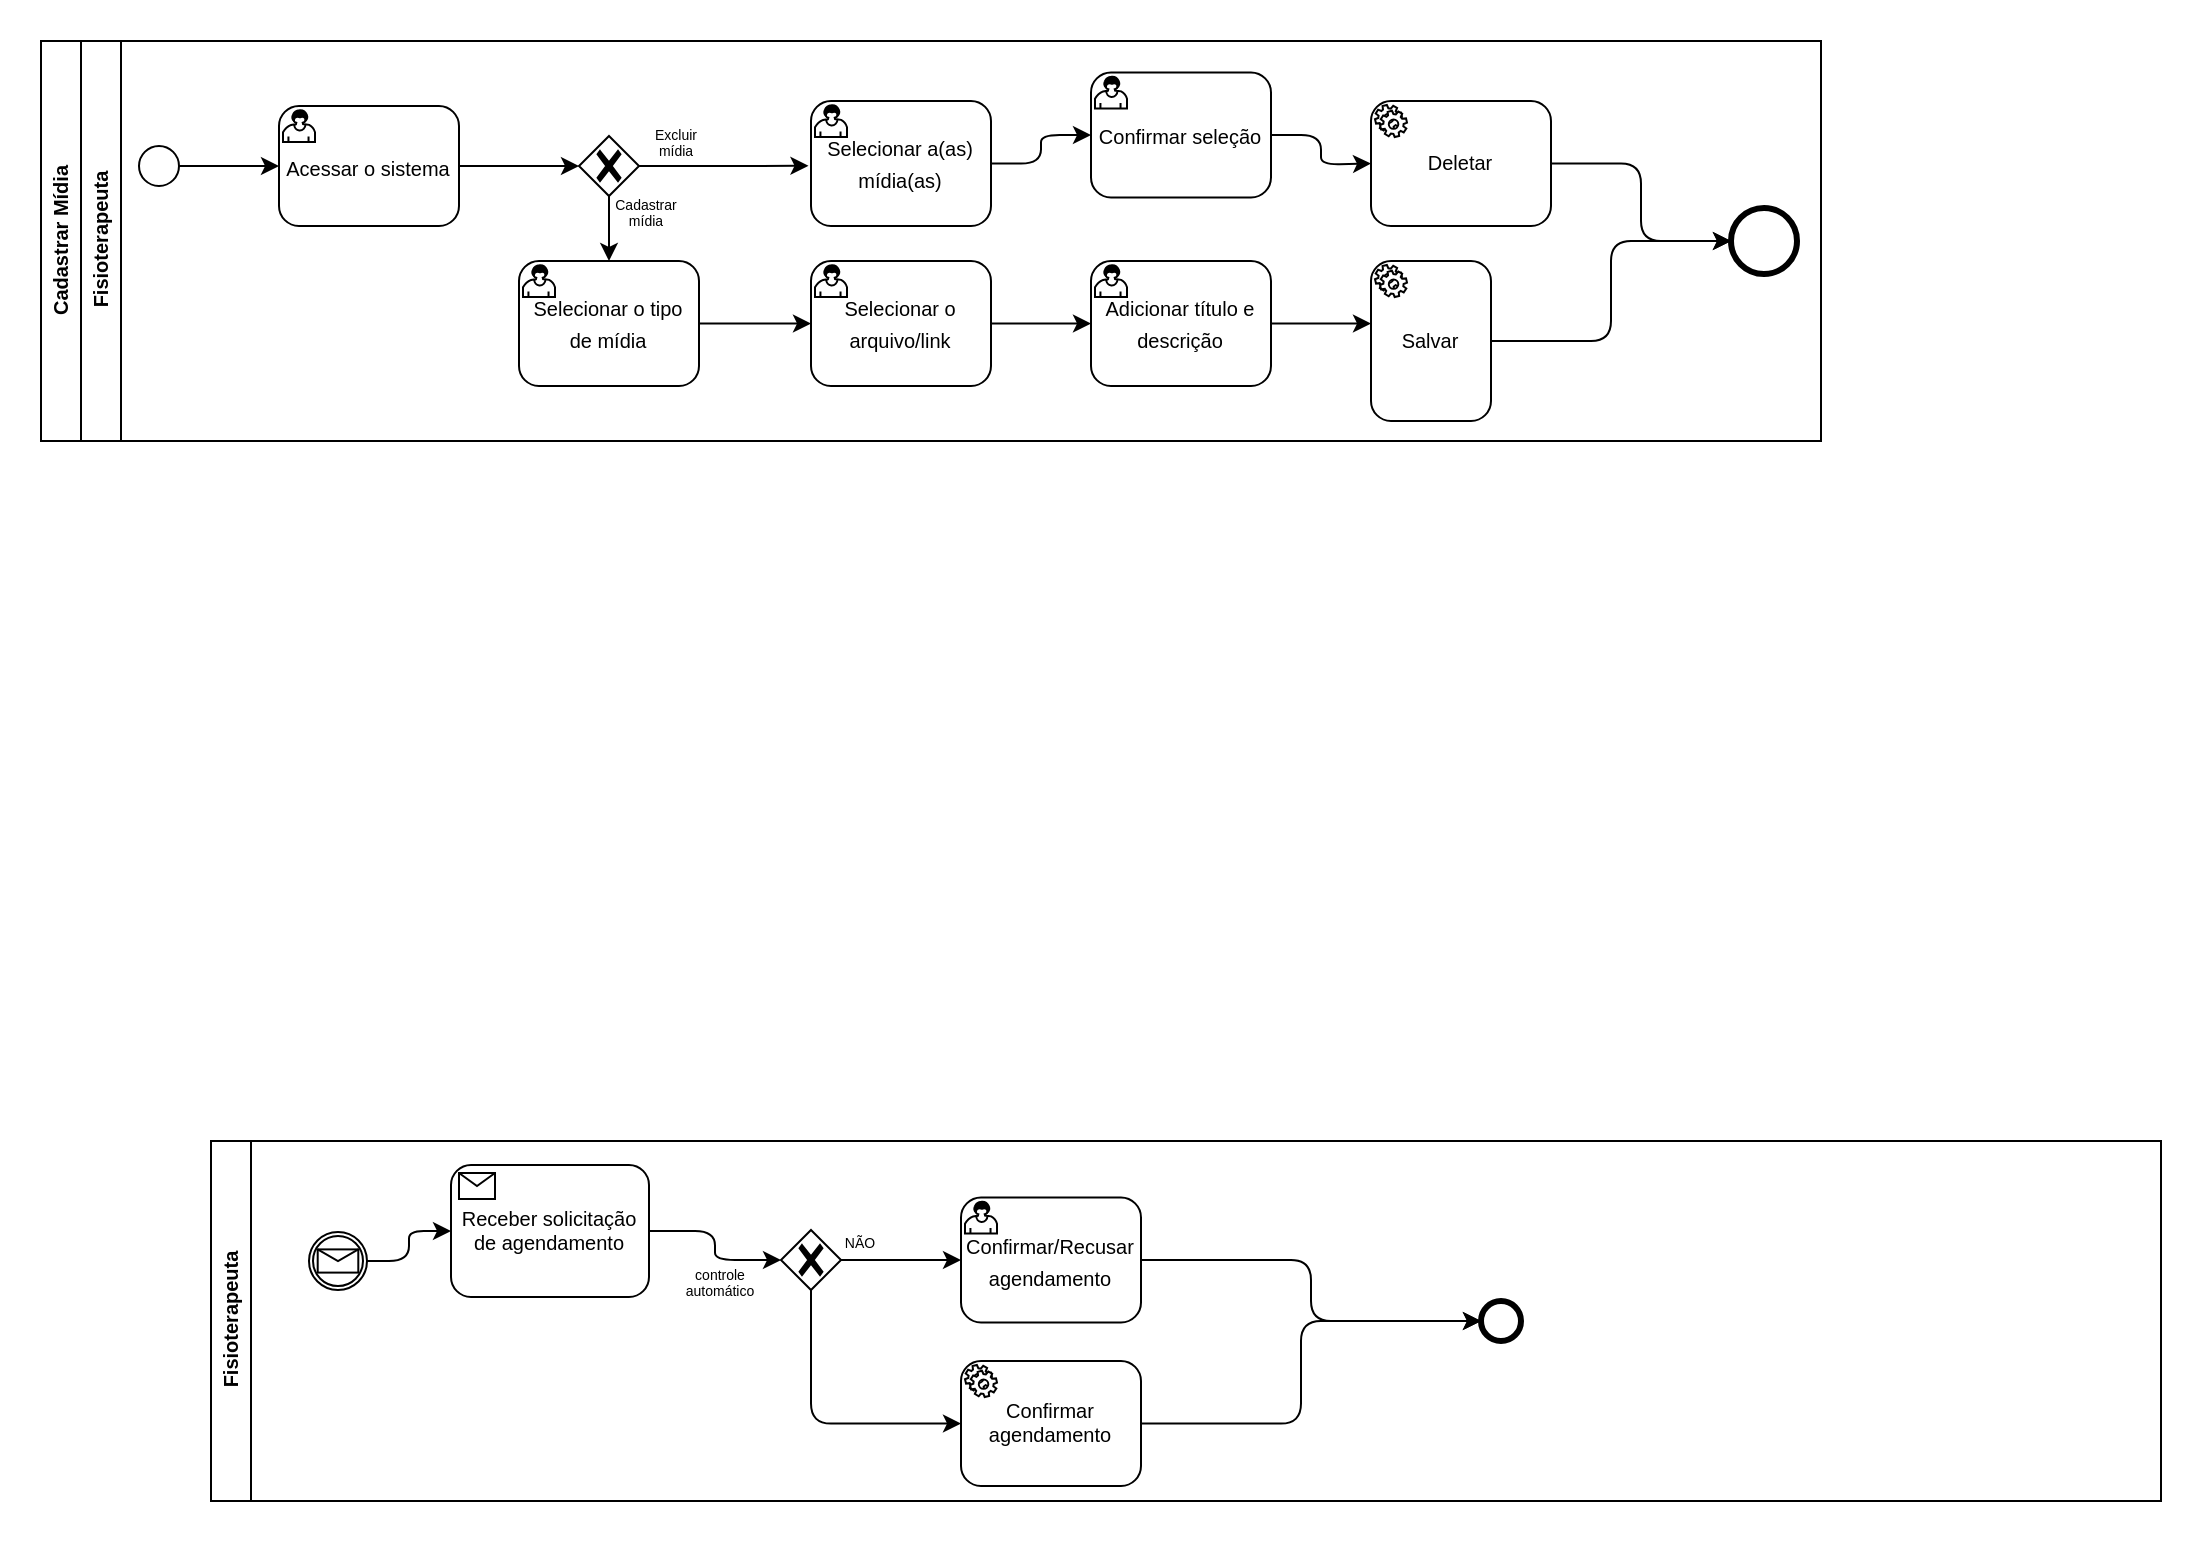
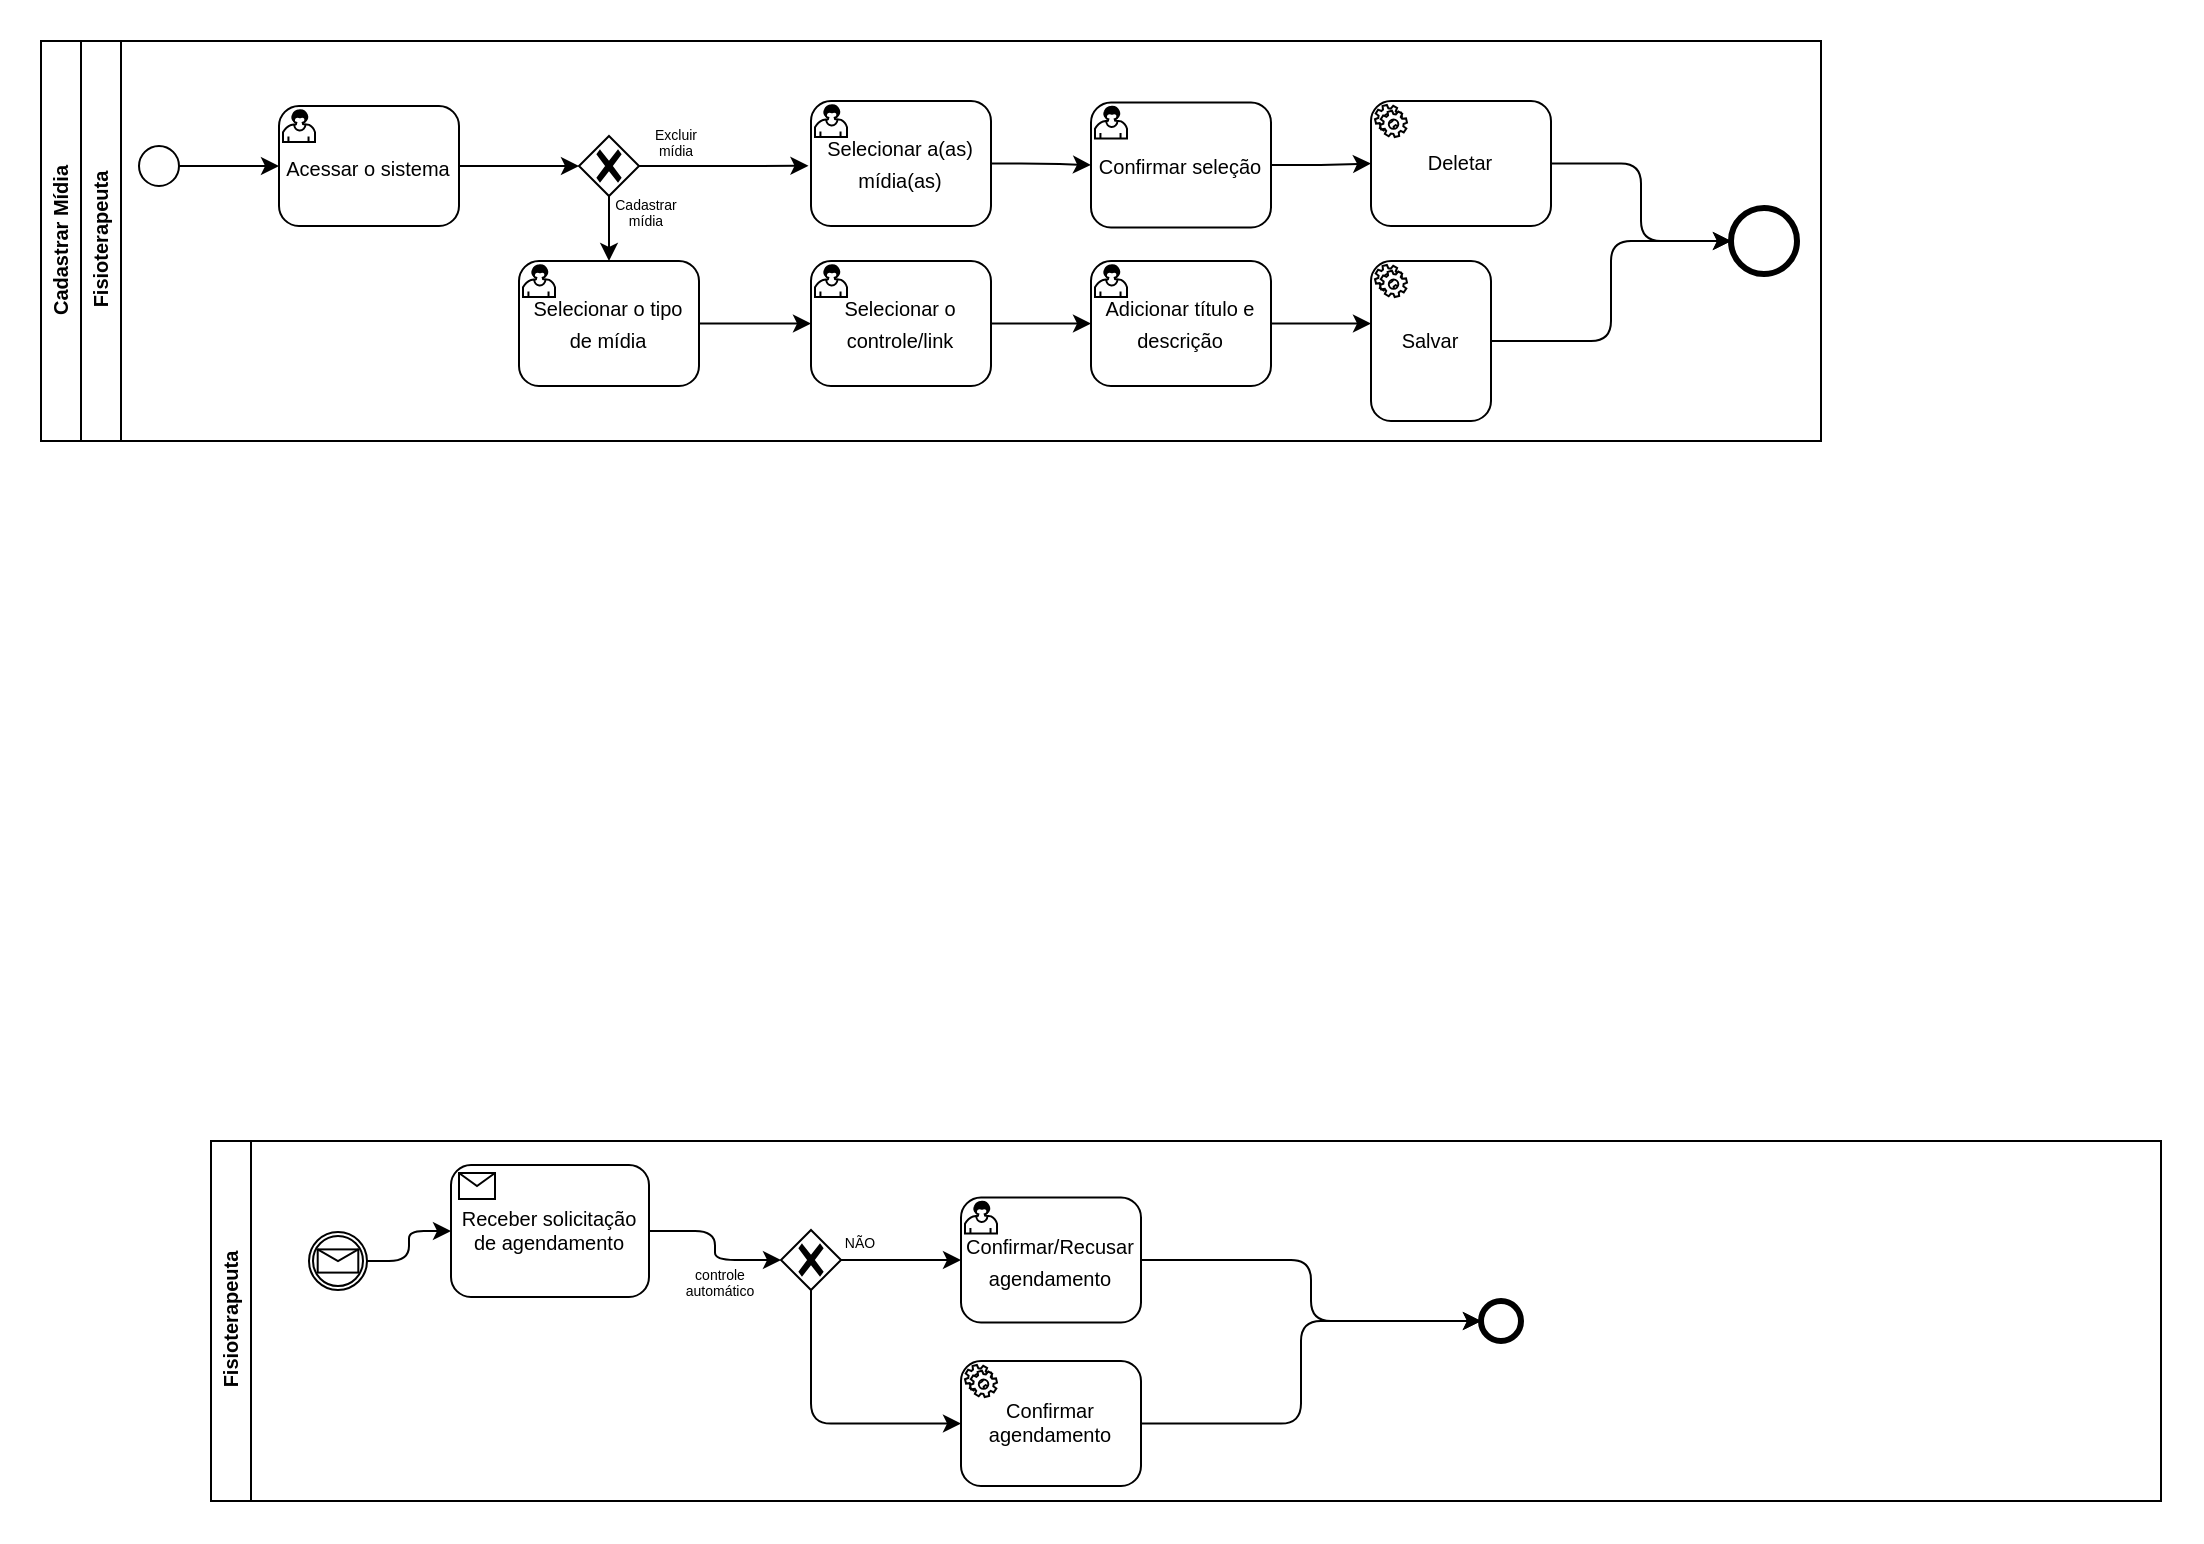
- <mxCell id="15" value="&lt;p style=&quot;line-height: 100%;&quot;&gt;&lt;font style=&quot;font-size: 10px;&quot;&gt;Confirmar seleção&lt;/font&gt;&lt;/p&gt;" style="points=[[0.25,0,0],[0.5,0,0],[0.75,0,0],[1,0.25,0],[1,0.5,0],[1,0.75,0],[0.75,1,0],[0.5,1,0],[0.25,1,0],[0,0.75,0],[0,0.5,0],[0,0.25,0]];shape=mxgraph.bpmn.task;whiteSpace=wrap;rectStyle=rounded;size=10;html=1;taskMarker=user;fontSize=14;" parent="3" vertex="1"><mxGeometry x="505" y="15.75" width="90" height="62.5" as="geometry" /></mxCell>
+ <mxCell id="15" value="&lt;p style=&quot;line-height: 100%;&quot;&gt;&lt;font style=&quot;font-size: 10px;&quot;&gt;Confirmar seleção&lt;/font&gt;&lt;/p&gt;" style="points=[[0.25,0,0],[0.5,0,0],[0.75,0,0],[1,0.25,0],[1,0.5,0],[1,0.75,0],[0.75,1,0],[0.5,1,0],[0.25,1,0],[0,0.75,0],[0,0.5,0],[0,0.25,0]];shape=mxgraph.bpmn.task;whiteSpace=wrap;rectStyle=rounded;size=10;html=1;taskMarker=user;fontSize=14;" parent="3" vertex="1"><mxGeometry x="505" y="30.75" width="90" height="62.5" as="geometry" /></mxCell>
- <mxCell id="22" value="&lt;p style=&quot;line-height: 100%;&quot;&gt;&lt;font style=&quot;font-size: 10px;&quot;&gt;Selecionar o arquivo/link&lt;/font&gt;&lt;/p&gt;" style="points=[[0.25,0,0],[0.5,0,0],[0.75,0,0],[1,0.25,0],[1,0.5,0],[1,0.75,0],[0.75,1,0],[0.5,1,0],[0.25,1,0],[0,0.75,0],[0,0.5,0],[0,0.25,0]];shape=mxgraph.bpmn.task;whiteSpace=wrap;rectStyle=rounded;size=10;html=1;taskMarker=user;fontSize=14;" vertex="1" parent="3"><mxGeometry x="365" y="110" width="90" height="62.5" as="geometry" /></mxCell>
+ <mxCell id="22" value="&lt;p style=&quot;line-height: 100%;&quot;&gt;&lt;font style=&quot;font-size: 10px;&quot;&gt;Selecionar o controle/link&lt;/font&gt;&lt;/p&gt;" style="points=[[0.25,0,0],[0.5,0,0],[0.75,0,0],[1,0.25,0],[1,0.5,0],[1,0.75,0],[0.75,1,0],[0.5,1,0],[0.25,1,0],[0,0.75,0],[0,0.5,0],[0,0.25,0]];shape=mxgraph.bpmn.task;whiteSpace=wrap;rectStyle=rounded;size=10;html=1;taskMarker=user;fontSize=14;" vertex="1" parent="3"><mxGeometry x="365" y="110" width="90" height="62.5" as="geometry" /></mxCell>
